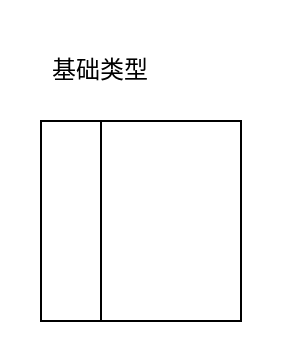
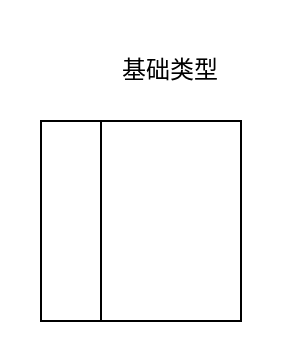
- <mxCell id="4" value="基础类型" style="text;html=1;align=center;verticalAlign=middle;whiteSpace=wrap;rounded=0;" vertex="1" parent="1"><mxGeometry x="20" y="20" width="60" height="30" as="geometry" /></mxCell>
+ <mxCell id="4" value="基础类型" style="text;html=1;align=center;verticalAlign=middle;whiteSpace=wrap;rounded=0;" vertex="1" parent="1"><mxGeometry x="55" y="20" width="60" height="30" as="geometry" /></mxCell>
